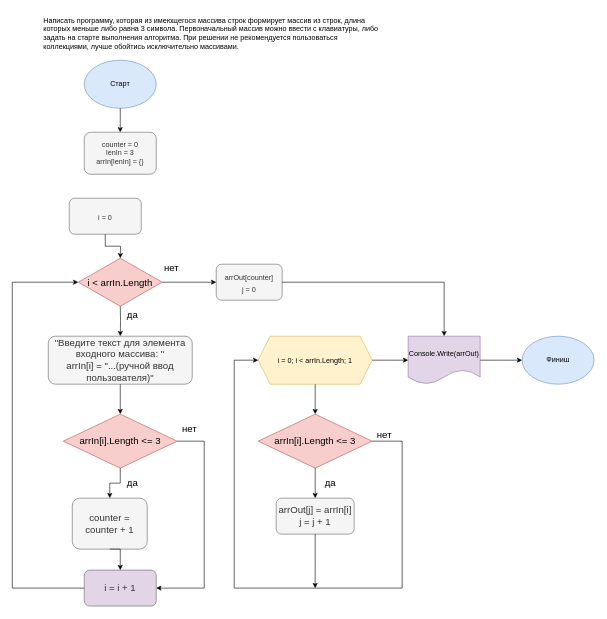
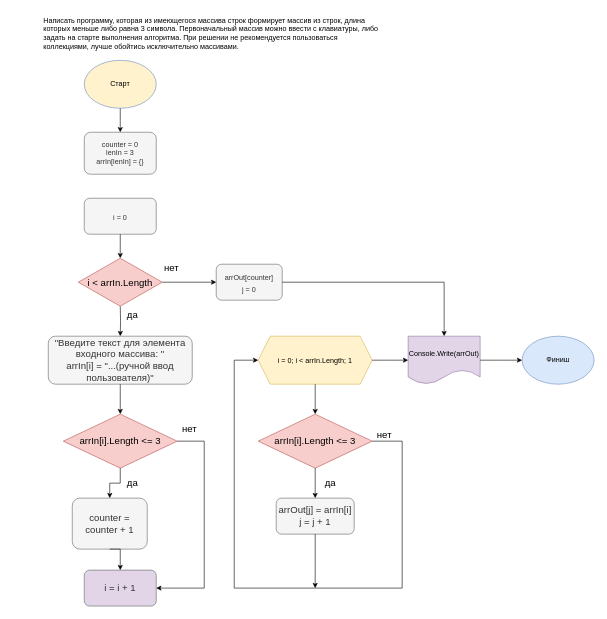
- <mxCell id="3" value="Старт" style="ellipse;whiteSpace=wrap;html=1;fillColor=#dae8fc;strokeColor=#6c8ebf;" vertex="1" parent="1"><mxGeometry x="140" y="100" width="120" height="80" as="geometry" /></mxCell>
+ <mxCell id="3" value="Старт" style="ellipse;whiteSpace=wrap;html=1;fillColor=#fff2cc;strokeColor=#6c8ebf;" vertex="1" parent="1"><mxGeometry x="140" y="100" width="120" height="80" as="geometry" /></mxCell>
- <mxCell id="10" value="&lt;span style=&quot;font-size: 12px;&quot;&gt;i = 0&lt;/span&gt;" style="rounded=1;whiteSpace=wrap;html=1;fontSize=16;fillColor=#f5f5f5;fontColor=#333333;strokeColor=#666666;" vertex="1" parent="1"><mxGeometry x="115" y="330" width="120" height="60" as="geometry" /></mxCell>
+ <mxCell id="10" value="&lt;span style=&quot;font-size: 12px;&quot;&gt;i = 0&lt;/span&gt;" style="rounded=1;whiteSpace=wrap;html=1;fontSize=16;fillColor=#f5f5f5;fontColor=#333333;strokeColor=#666666;" vertex="1" parent="1"><mxGeometry x="140" y="330" width="120" height="60" as="geometry" /></mxCell>
- <mxCell id="17" style="edgeStyle=orthogonalEdgeStyle;rounded=0;orthogonalLoop=1;jettySize=auto;html=1;exitX=0;exitY=0.5;exitDx=0;exitDy=0;entryX=0;entryY=0.5;entryDx=0;entryDy=0;" edge="1" parent="1" source="14" target="12"><mxGeometry relative="1" as="geometry"><mxPoint x="200" y="930" as="targetPoint" /><mxPoint x="210" y="790" as="sourcePoint" /><Array as="points"><mxPoint x="20" y="980" /><mxPoint x="20" y="470" /></Array></mxGeometry></mxCell>
